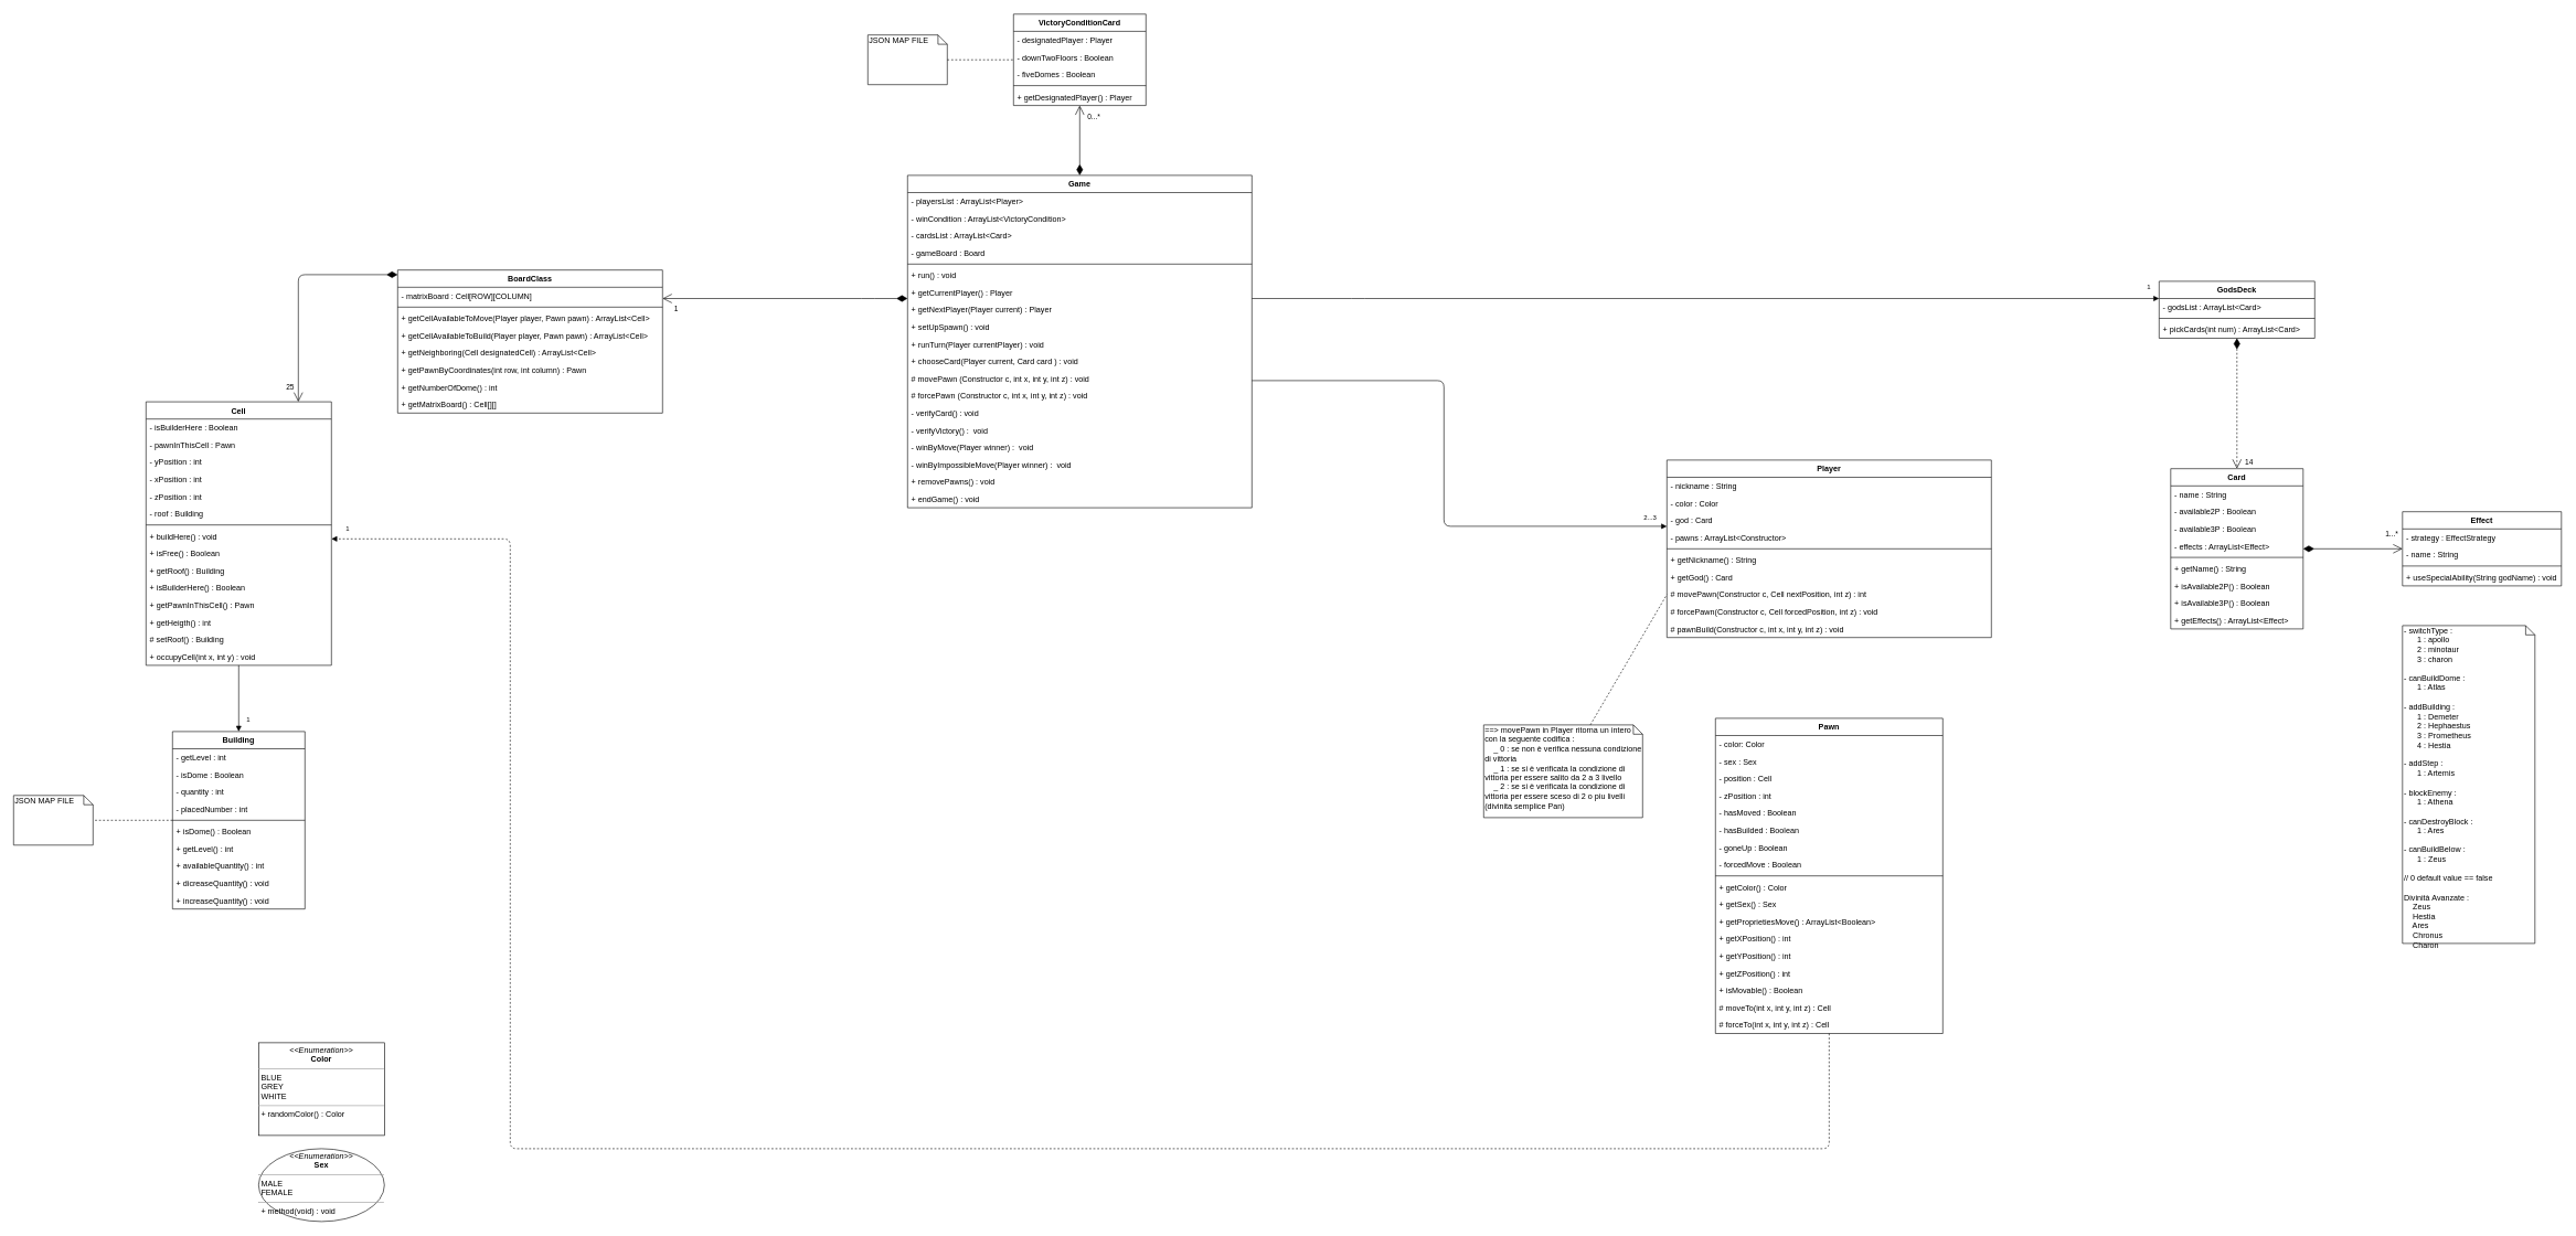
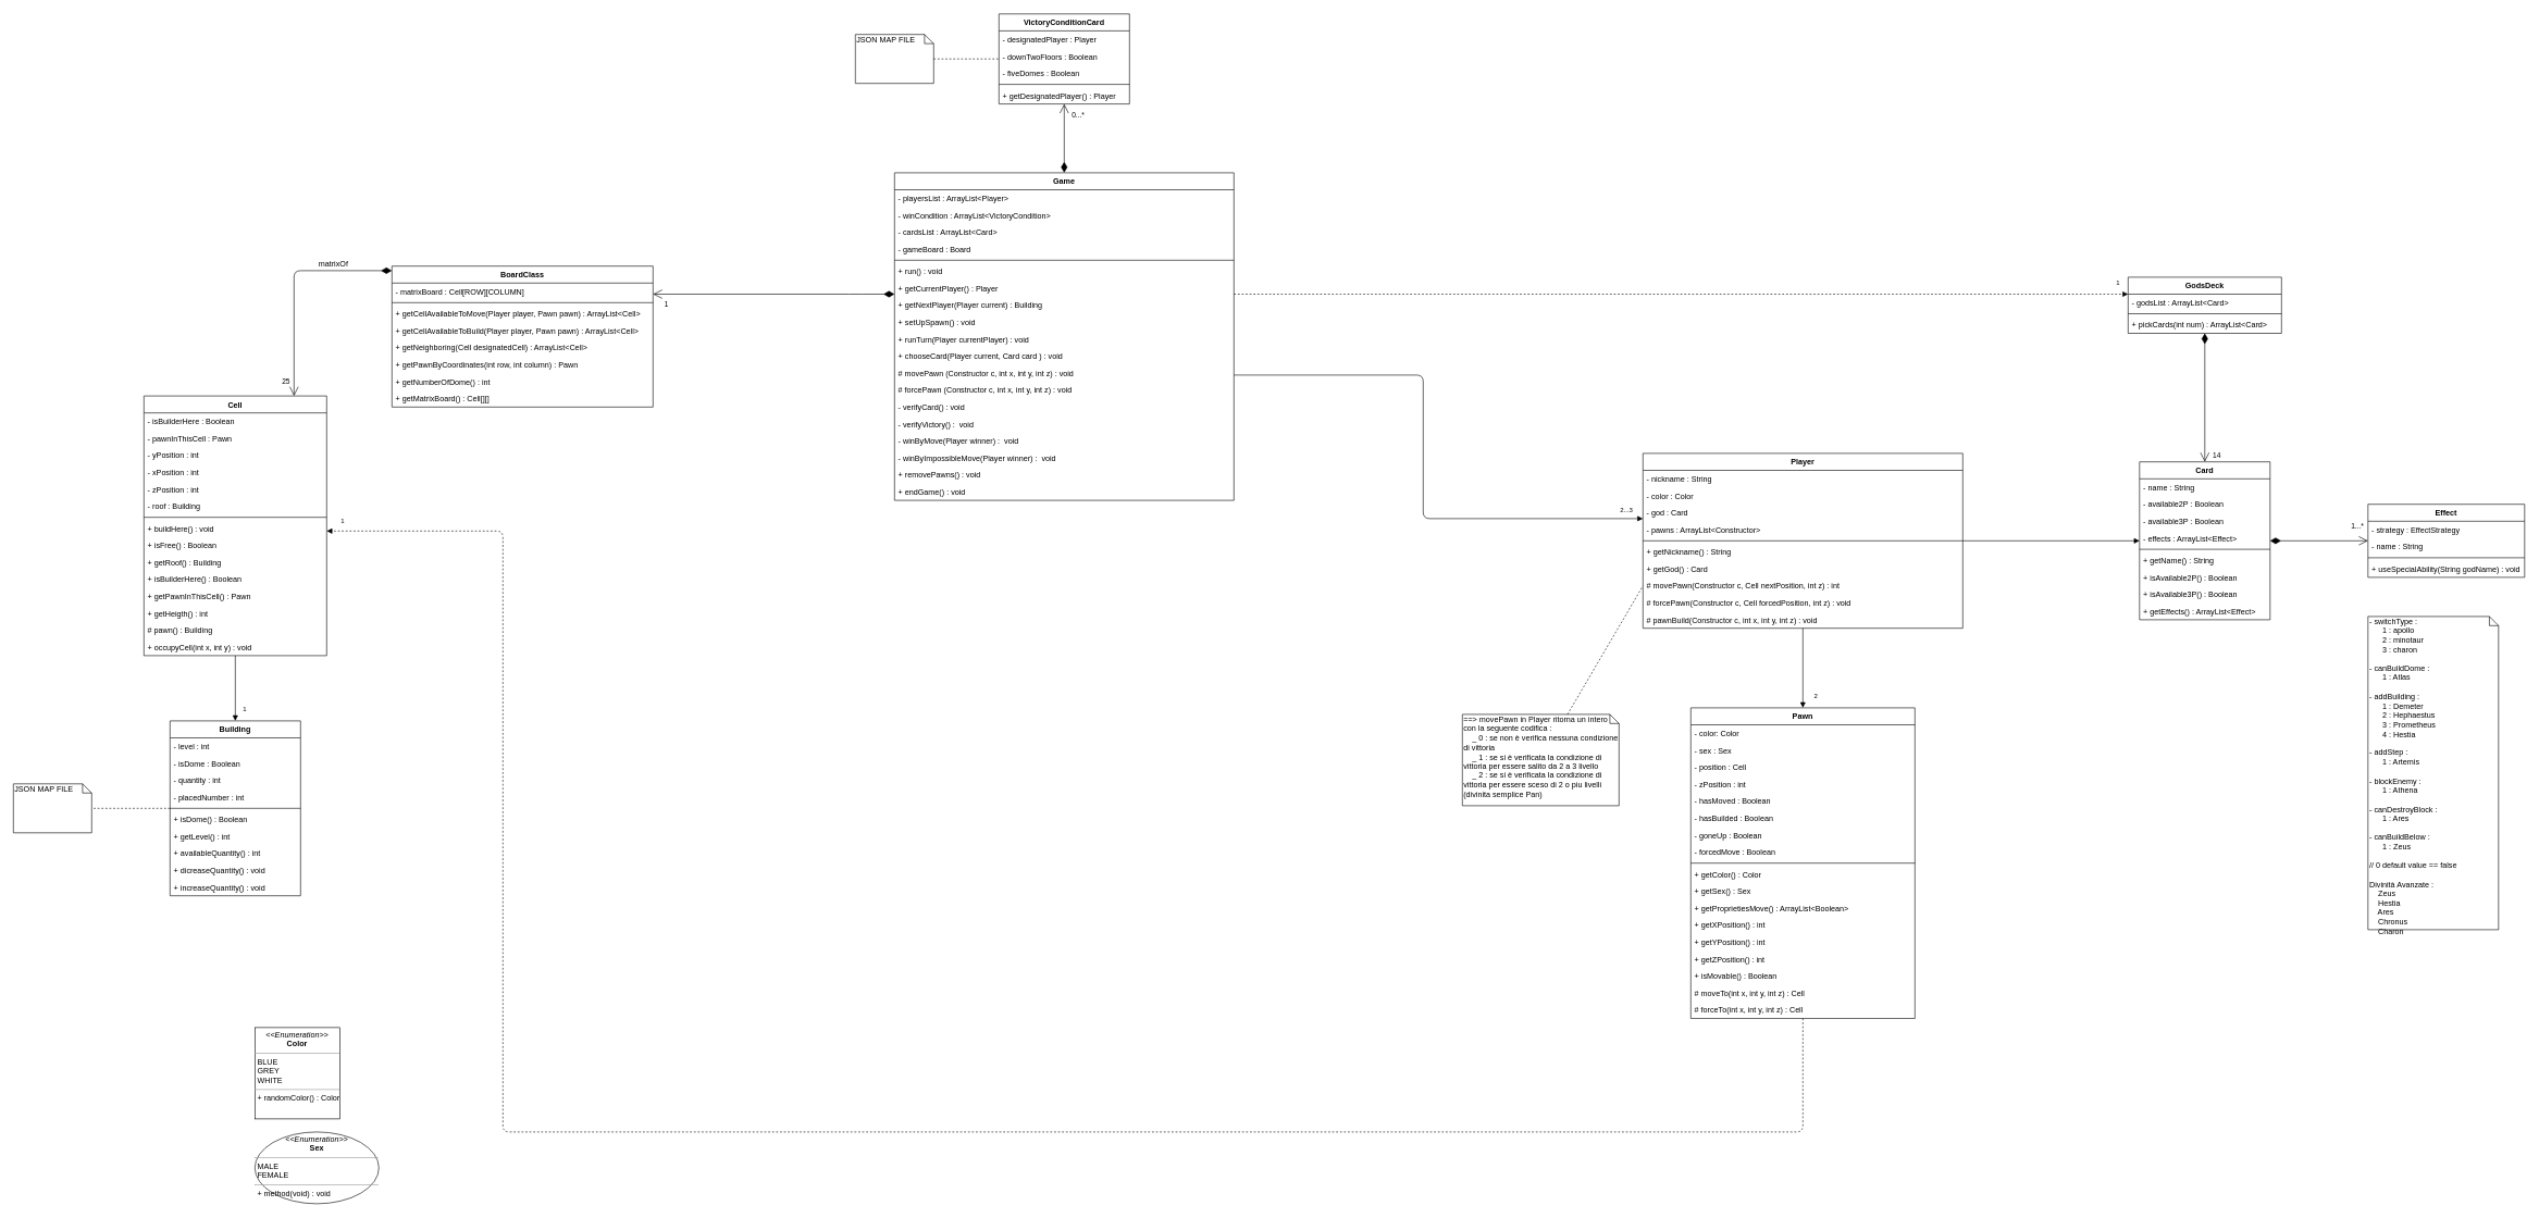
+ <mxCell id="69" value="matrixOf" style="text;html=1;align=center;verticalAlign=middle;resizable=0;points=[];autosize=1;" parent="1" vertex="1"><mxGeometry x="480" y="394" width="60" height="20" as="geometry" /></mxCell>
- <mxCell id="97" value="" style="endArrow=block;endFill=1;html=1;edgeStyle=orthogonalEdgeStyle;align=left;verticalAlign=top;" parent="1" source="77" target="72" edge="1"><mxGeometry x="0.155" y="26" relative="1" as="geometry"><mxPoint x="2050" y="384" as="sourcePoint" /><mxPoint x="2250" y="321.17" as="targetPoint" /><mxPoint x="1" as="offset" /><Array as="points"><mxPoint x="2050" y="450" /><mxPoint x="2050" y="450" /></Array></mxGeometry></mxCell>
+ <mxCell id="97" value="" style="endArrow=block;endFill=1;html=1;edgeStyle=orthogonalEdgeStyle;align=left;verticalAlign=top;dashed=1;" parent="1" source="77" target="72" edge="1"><mxGeometry x="0.155" y="26" relative="1" as="geometry"><mxPoint x="2050" y="384" as="sourcePoint" /><mxPoint x="2250" y="321.17" as="targetPoint" /><mxPoint x="1" as="offset" /><Array as="points"><mxPoint x="2050" y="450" /><mxPoint x="2050" y="450" /></Array></mxGeometry></mxCell>
- <mxCell id="85" value="+ getNextPlayer(Player current) : Player" style="text;strokeColor=none;fillColor=none;align=left;verticalAlign=top;spacingLeft=4;spacingRight=4;overflow=hidden;rotatable=0;points=[[0,0.5],[1,0.5]];portConstraint=eastwest;" parent="77" vertex="1"><mxGeometry y="190" width="520" height="26" as="geometry" /></mxCell>
+ <mxCell id="85" value="+ getNextPlayer(Player current) : Building" style="text;strokeColor=none;fillColor=none;align=left;verticalAlign=top;spacingLeft=4;spacingRight=4;overflow=hidden;rotatable=0;points=[[0,0.5],[1,0.5]];portConstraint=eastwest;" parent="77" vertex="1"><mxGeometry y="190" width="520" height="26" as="geometry" /></mxCell>
- <mxCell id="76" value="14" style="endArrow=open;html=1;endSize=12;startArrow=diamondThin;startSize=14;startFill=1;edgeStyle=orthogonalEdgeStyle;align=left;verticalAlign=bottom;dashed=1;" parent="1" source="72" target="57" edge="1"><mxGeometry x="1" y="10" relative="1" as="geometry"><mxPoint x="3257.5" y="474" as="sourcePoint" /><mxPoint x="3222.5" y="629.67" as="targetPoint" /><mxPoint as="offset" /></mxGeometry></mxCell>
+ <mxCell id="76" value="14" style="endArrow=open;html=1;endSize=12;startArrow=diamondThin;startSize=14;startFill=1;edgeStyle=orthogonalEdgeStyle;align=left;verticalAlign=bottom;" parent="1" source="72" target="57" edge="1"><mxGeometry x="1" y="10" relative="1" as="geometry"><mxPoint x="3257.5" y="474" as="sourcePoint" /><mxPoint x="3222.5" y="629.67" as="targetPoint" /><mxPoint as="offset" /></mxGeometry></mxCell>
+ <mxCell id="110" value="" style="endArrow=block;endFill=1;html=1;edgeStyle=orthogonalEdgeStyle;align=left;verticalAlign=top;" parent="1" source="99" target="57" edge="1"><mxGeometry x="-0.238" y="44" relative="1" as="geometry"><mxPoint x="2470" y="905.47" as="sourcePoint" /><mxPoint x="2630" y="905.47" as="targetPoint" /><Array as="points" /><mxPoint as="offset" /></mxGeometry></mxCell>
- <mxCell id="55" value="# setRoof() : Building" style="text;strokeColor=none;fillColor=none;align=left;verticalAlign=top;spacingLeft=4;spacingRight=4;overflow=hidden;rotatable=0;points=[[0,0.5],[1,0.5]];portConstraint=eastwest;" parent="41" vertex="1"><mxGeometry y="346" width="280" height="26" as="geometry" /></mxCell>
+ <mxCell id="55" value="# pawn() : Building" style="text;strokeColor=none;fillColor=none;align=left;verticalAlign=top;spacingLeft=4;spacingRight=4;overflow=hidden;rotatable=0;points=[[0,0.5],[1,0.5]];portConstraint=eastwest;" parent="41" vertex="1"><mxGeometry y="346" width="280" height="26" as="geometry" /></mxCell>
+ <mxCell id="113" value="" style="endArrow=block;endFill=1;html=1;edgeStyle=orthogonalEdgeStyle;align=left;verticalAlign=top;" parent="1" source="99" target="11" edge="1"><mxGeometry x="0.731" y="173" relative="1" as="geometry"><mxPoint x="2300" y="1014" as="sourcePoint" /><mxPoint x="2460" y="1014" as="targetPoint" /><mxPoint as="offset" /></mxGeometry></mxCell>
+ <mxCell id="114" value="2" style="resizable=0;html=1;align=left;verticalAlign=bottom;labelBackgroundColor=#ffffff;fontSize=10;" parent="113" connectable="0" vertex="1"><mxGeometry x="-1" relative="1" as="geometry"><mxPoint x="15" y="112" as="offset" /></mxGeometry></mxCell>
- <mxCell id="31" value="- getLevel : int" style="text;strokeColor=none;fillColor=none;align=left;verticalAlign=top;spacingLeft=4;spacingRight=4;overflow=hidden;rotatable=0;points=[[0,0.5],[1,0.5]];portConstraint=eastwest;" parent="30" vertex="1"><mxGeometry y="26" width="200" height="26" as="geometry" /></mxCell>
+ <mxCell id="31" value="- level : int" style="text;strokeColor=none;fillColor=none;align=left;verticalAlign=top;spacingLeft=4;spacingRight=4;overflow=hidden;rotatable=0;points=[[0,0.5],[1,0.5]];portConstraint=eastwest;" parent="30" vertex="1"><mxGeometry y="26" width="200" height="26" as="geometry" /></mxCell>
- <mxCell id="70" value="&lt;p style=&quot;margin: 0px ; margin-top: 4px ; text-align: center&quot;&gt;&lt;i&gt;&amp;lt;&amp;lt;Enumeration&amp;gt;&amp;gt;&lt;/i&gt;&lt;br&gt;&lt;b&gt;Color&lt;/b&gt;&lt;/p&gt;&lt;hr size=&quot;1&quot;&gt;&lt;p style=&quot;margin: 0px ; margin-left: 4px&quot;&gt;BLUE&lt;/p&gt;&lt;p style=&quot;margin: 0px ; margin-left: 4px&quot;&gt;GREY&lt;/p&gt;&lt;p style=&quot;margin: 0px ; margin-left: 4px&quot;&gt;WHITE&lt;/p&gt;&lt;hr size=&quot;1&quot;&gt;&lt;p style=&quot;margin: 0px ; margin-left: 4px&quot;&gt;+ randomColor() : Color&lt;/p&gt;" style="verticalAlign=top;align=left;overflow=fill;fontSize=12;fontFamily=Helvetica;html=1;" parent="1" vertex="1"><mxGeometry x="390" y="1574" width="190" height="140" as="geometry" /></mxCell>
+ <mxCell id="70" value="&lt;p style=&quot;margin: 0px ; margin-top: 4px ; text-align: center&quot;&gt;&lt;i&gt;&amp;lt;&amp;lt;Enumeration&amp;gt;&amp;gt;&lt;/i&gt;&lt;br&gt;&lt;b&gt;Color&lt;/b&gt;&lt;/p&gt;&lt;hr size=&quot;1&quot;&gt;&lt;p style=&quot;margin: 0px ; margin-left: 4px&quot;&gt;BLUE&lt;/p&gt;&lt;p style=&quot;margin: 0px ; margin-left: 4px&quot;&gt;GREY&lt;/p&gt;&lt;p style=&quot;margin: 0px ; margin-left: 4px&quot;&gt;WHITE&lt;/p&gt;&lt;hr size=&quot;1&quot;&gt;&lt;p style=&quot;margin: 0px ; margin-left: 4px&quot;&gt;+ randomColor() : Color&lt;/p&gt;" style="verticalAlign=top;align=left;overflow=fill;fontSize=12;fontFamily=Helvetica;html=1;" parent="1" vertex="1"><mxGeometry x="390" y="1574" width="130" height="140" as="geometry" /></mxCell>
